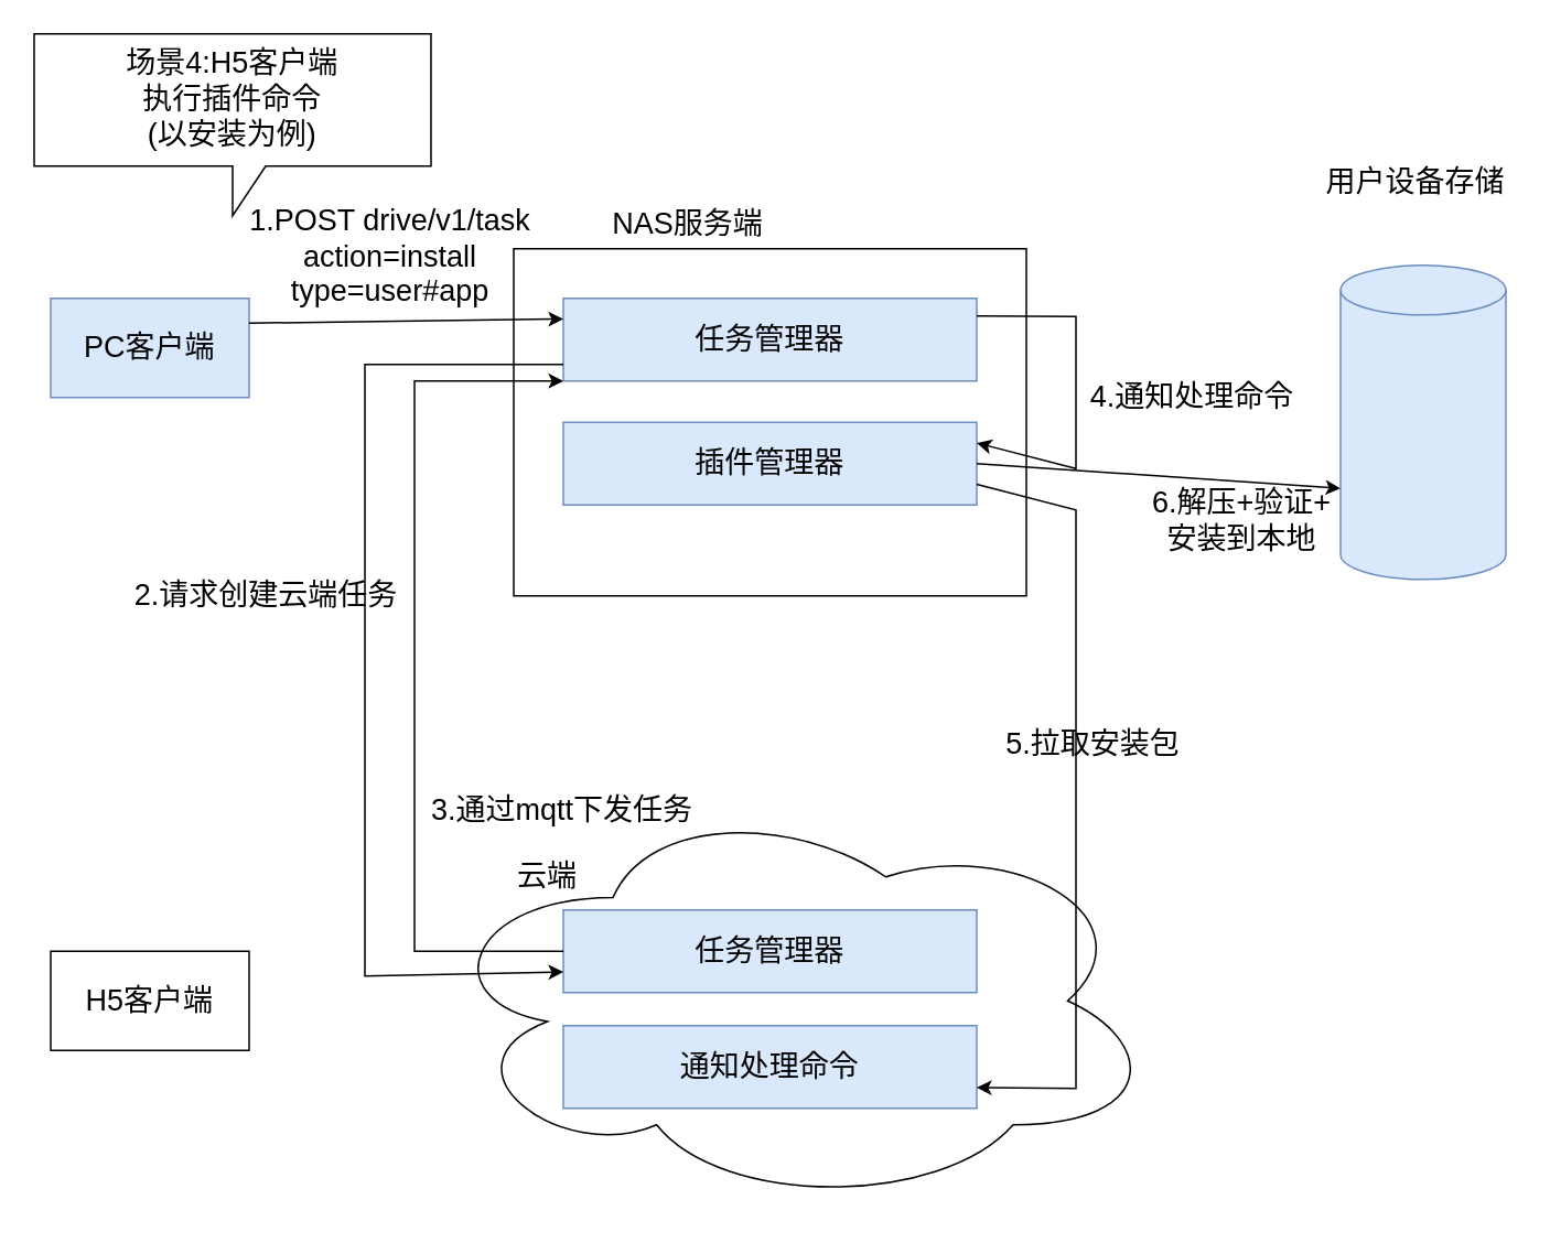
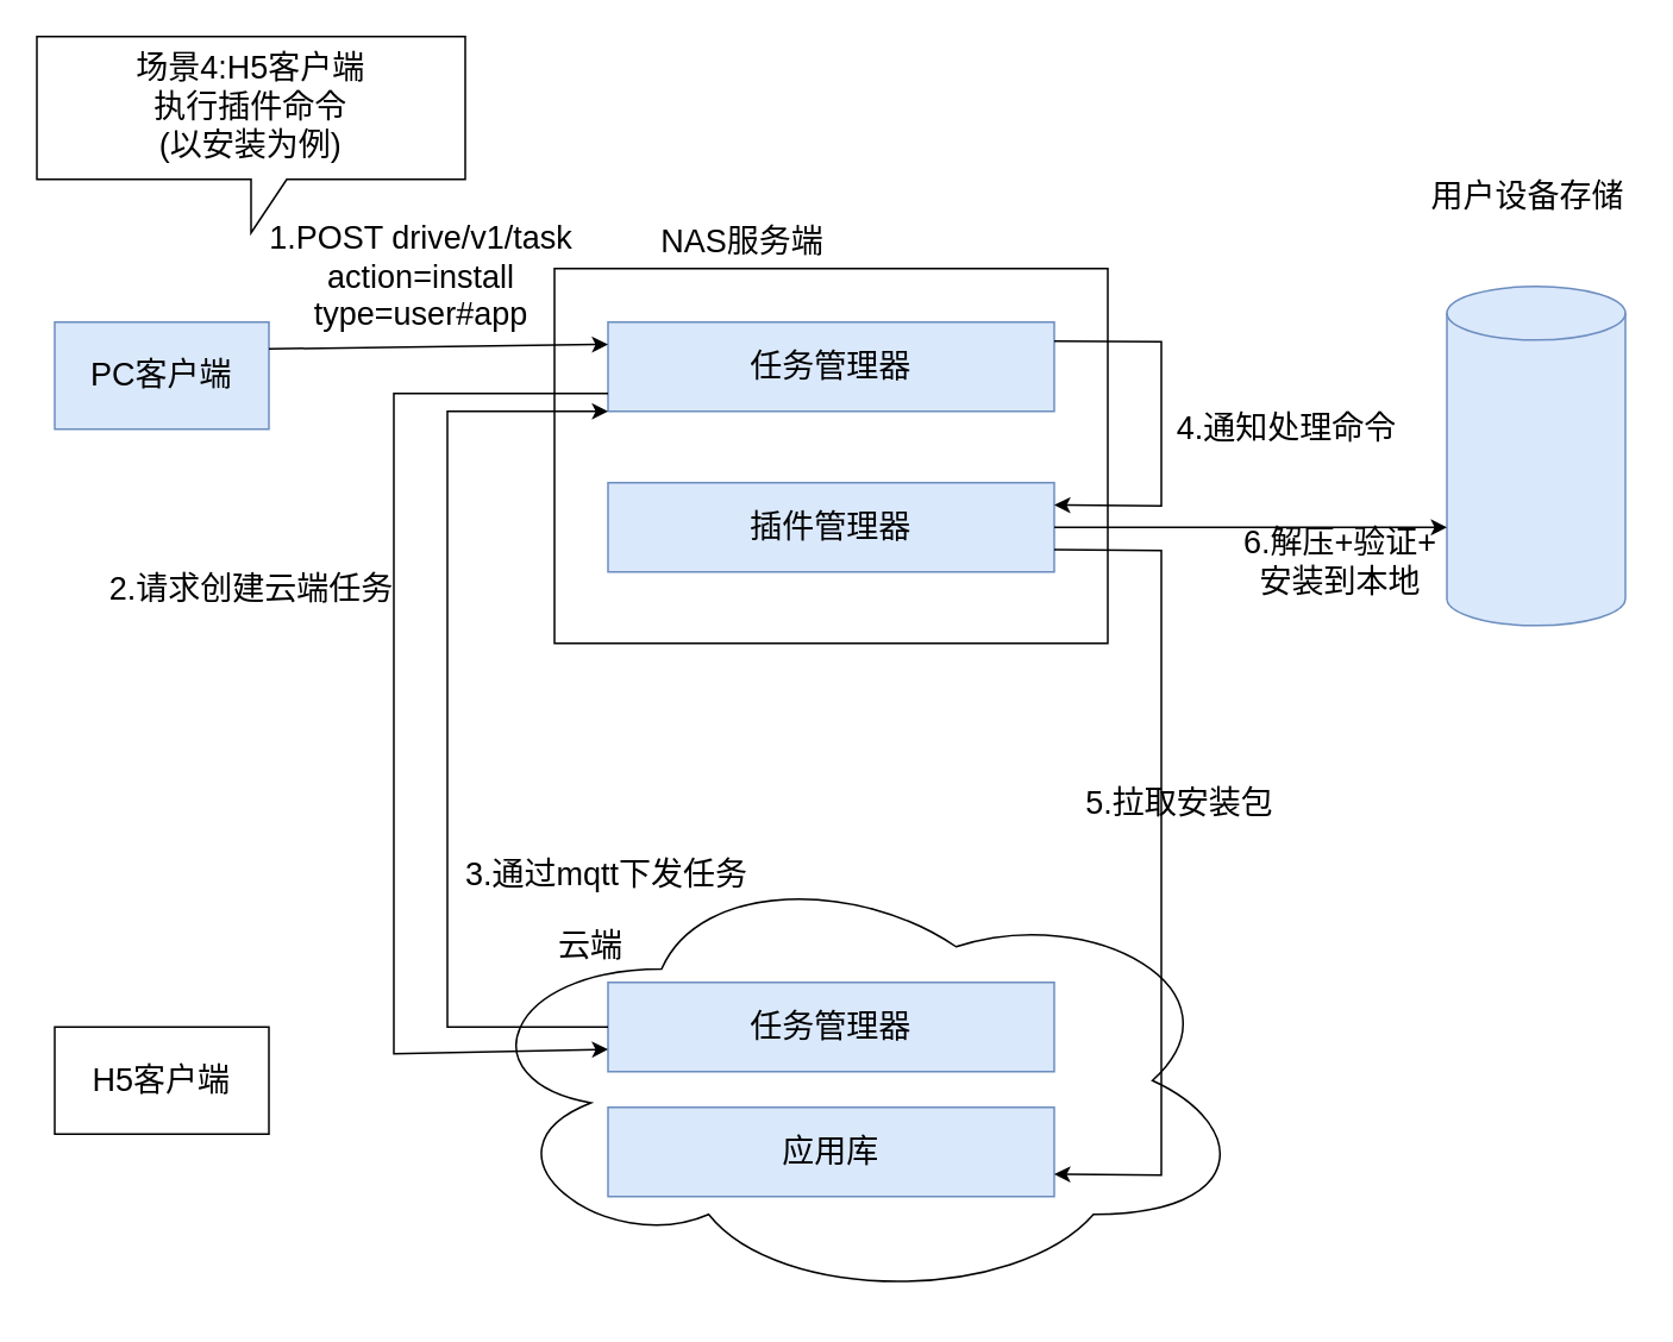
- <mxCell id="6" value="插件管理器" style="rounded=0;whiteSpace=wrap;html=1;fontSize=18;fillColor=#dae8fc;strokeColor=#6c8ebf;" parent="1" vertex="1"><mxGeometry x="340" y="255" width="250" height="50" as="geometry" /></mxCell>
+ <mxCell id="6" value="插件管理器" style="rounded=0;whiteSpace=wrap;html=1;fontSize=18;fillColor=#dae8fc;strokeColor=#6c8ebf;" parent="1" vertex="1"><mxGeometry x="340" y="270" width="250" height="50" as="geometry" /></mxCell>
- <mxCell id="21" value="&lt;font style=&quot;font-size: 18px&quot;&gt;2.请求创建云端任务&lt;/font&gt;" style="text;html=1;align=center;verticalAlign=middle;resizable=0;points=[];autosize=1;strokeColor=none;fillColor=none;" parent="1" vertex="1"><mxGeometry x="75" y="350" width="170" height="20" as="geometry" /></mxCell>
+ <mxCell id="21" value="&lt;font style=&quot;font-size: 18px&quot;&gt;2.请求创建云端任务&lt;/font&gt;" style="text;html=1;align=center;verticalAlign=middle;resizable=0;points=[];autosize=1;strokeColor=none;fillColor=none;" parent="1" vertex="1"><mxGeometry x="55" y="320" width="170" height="20" as="geometry" /></mxCell>
- <mxCell id="11" value="通知处理命令" style="rounded=0;whiteSpace=wrap;html=1;fontSize=18;fillColor=#dae8fc;strokeColor=#6c8ebf;" parent="1" vertex="1"><mxGeometry x="340" y="620" width="250" height="50" as="geometry" /></mxCell>
+ <mxCell id="11" value="应用库" style="rounded=0;whiteSpace=wrap;html=1;fontSize=18;fillColor=#dae8fc;strokeColor=#6c8ebf;" parent="1" vertex="1"><mxGeometry x="340" y="620" width="250" height="50" as="geometry" /></mxCell>
